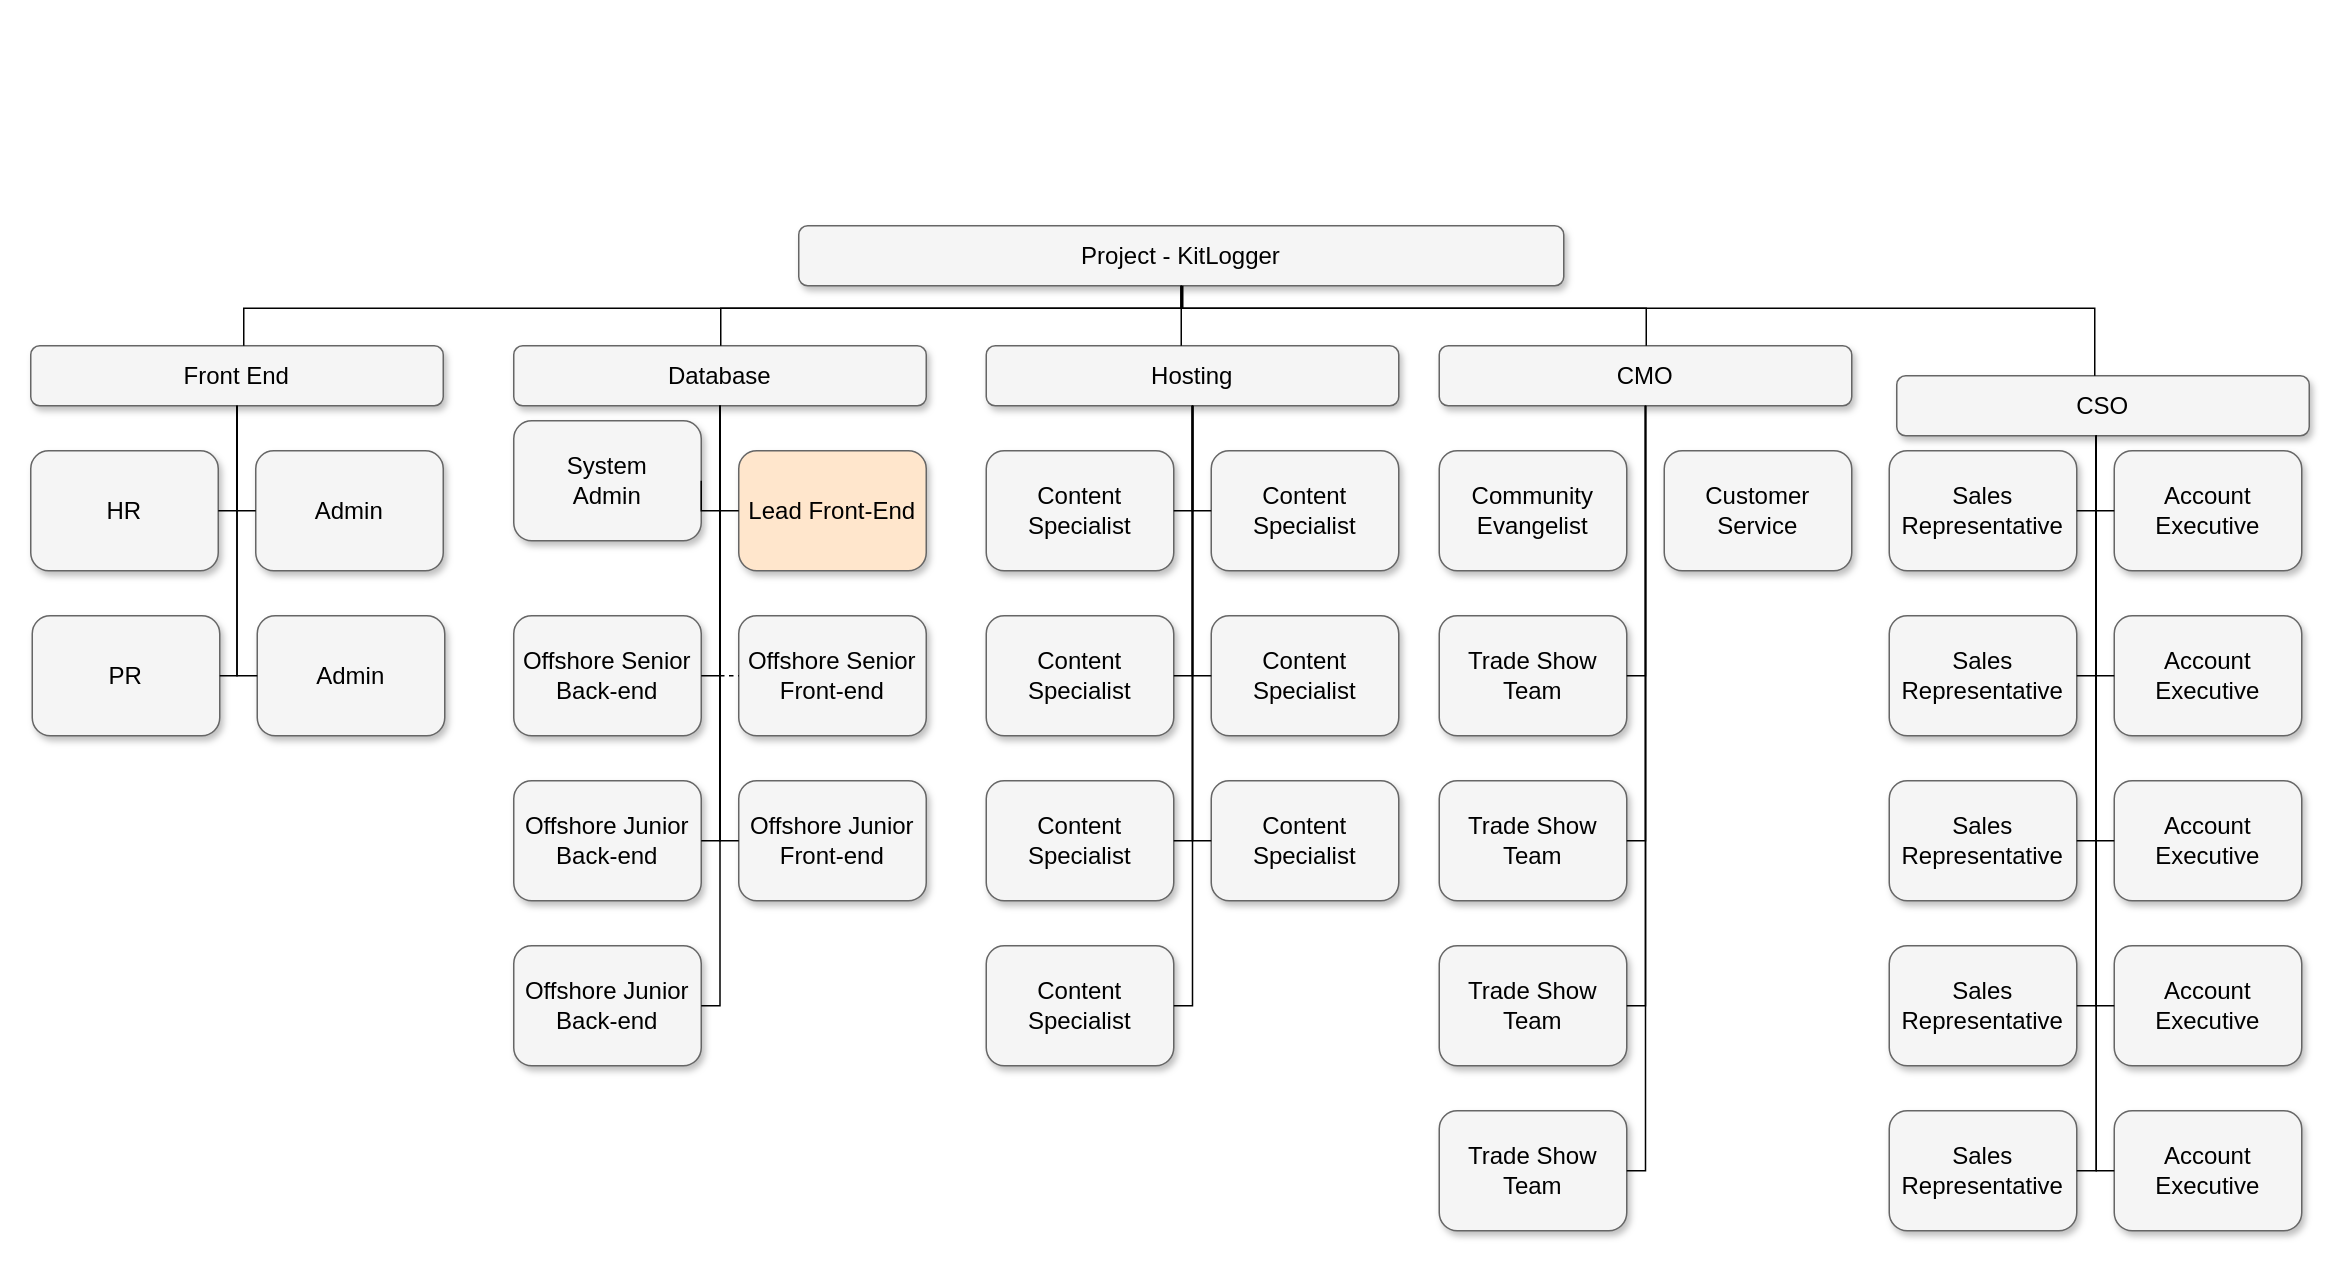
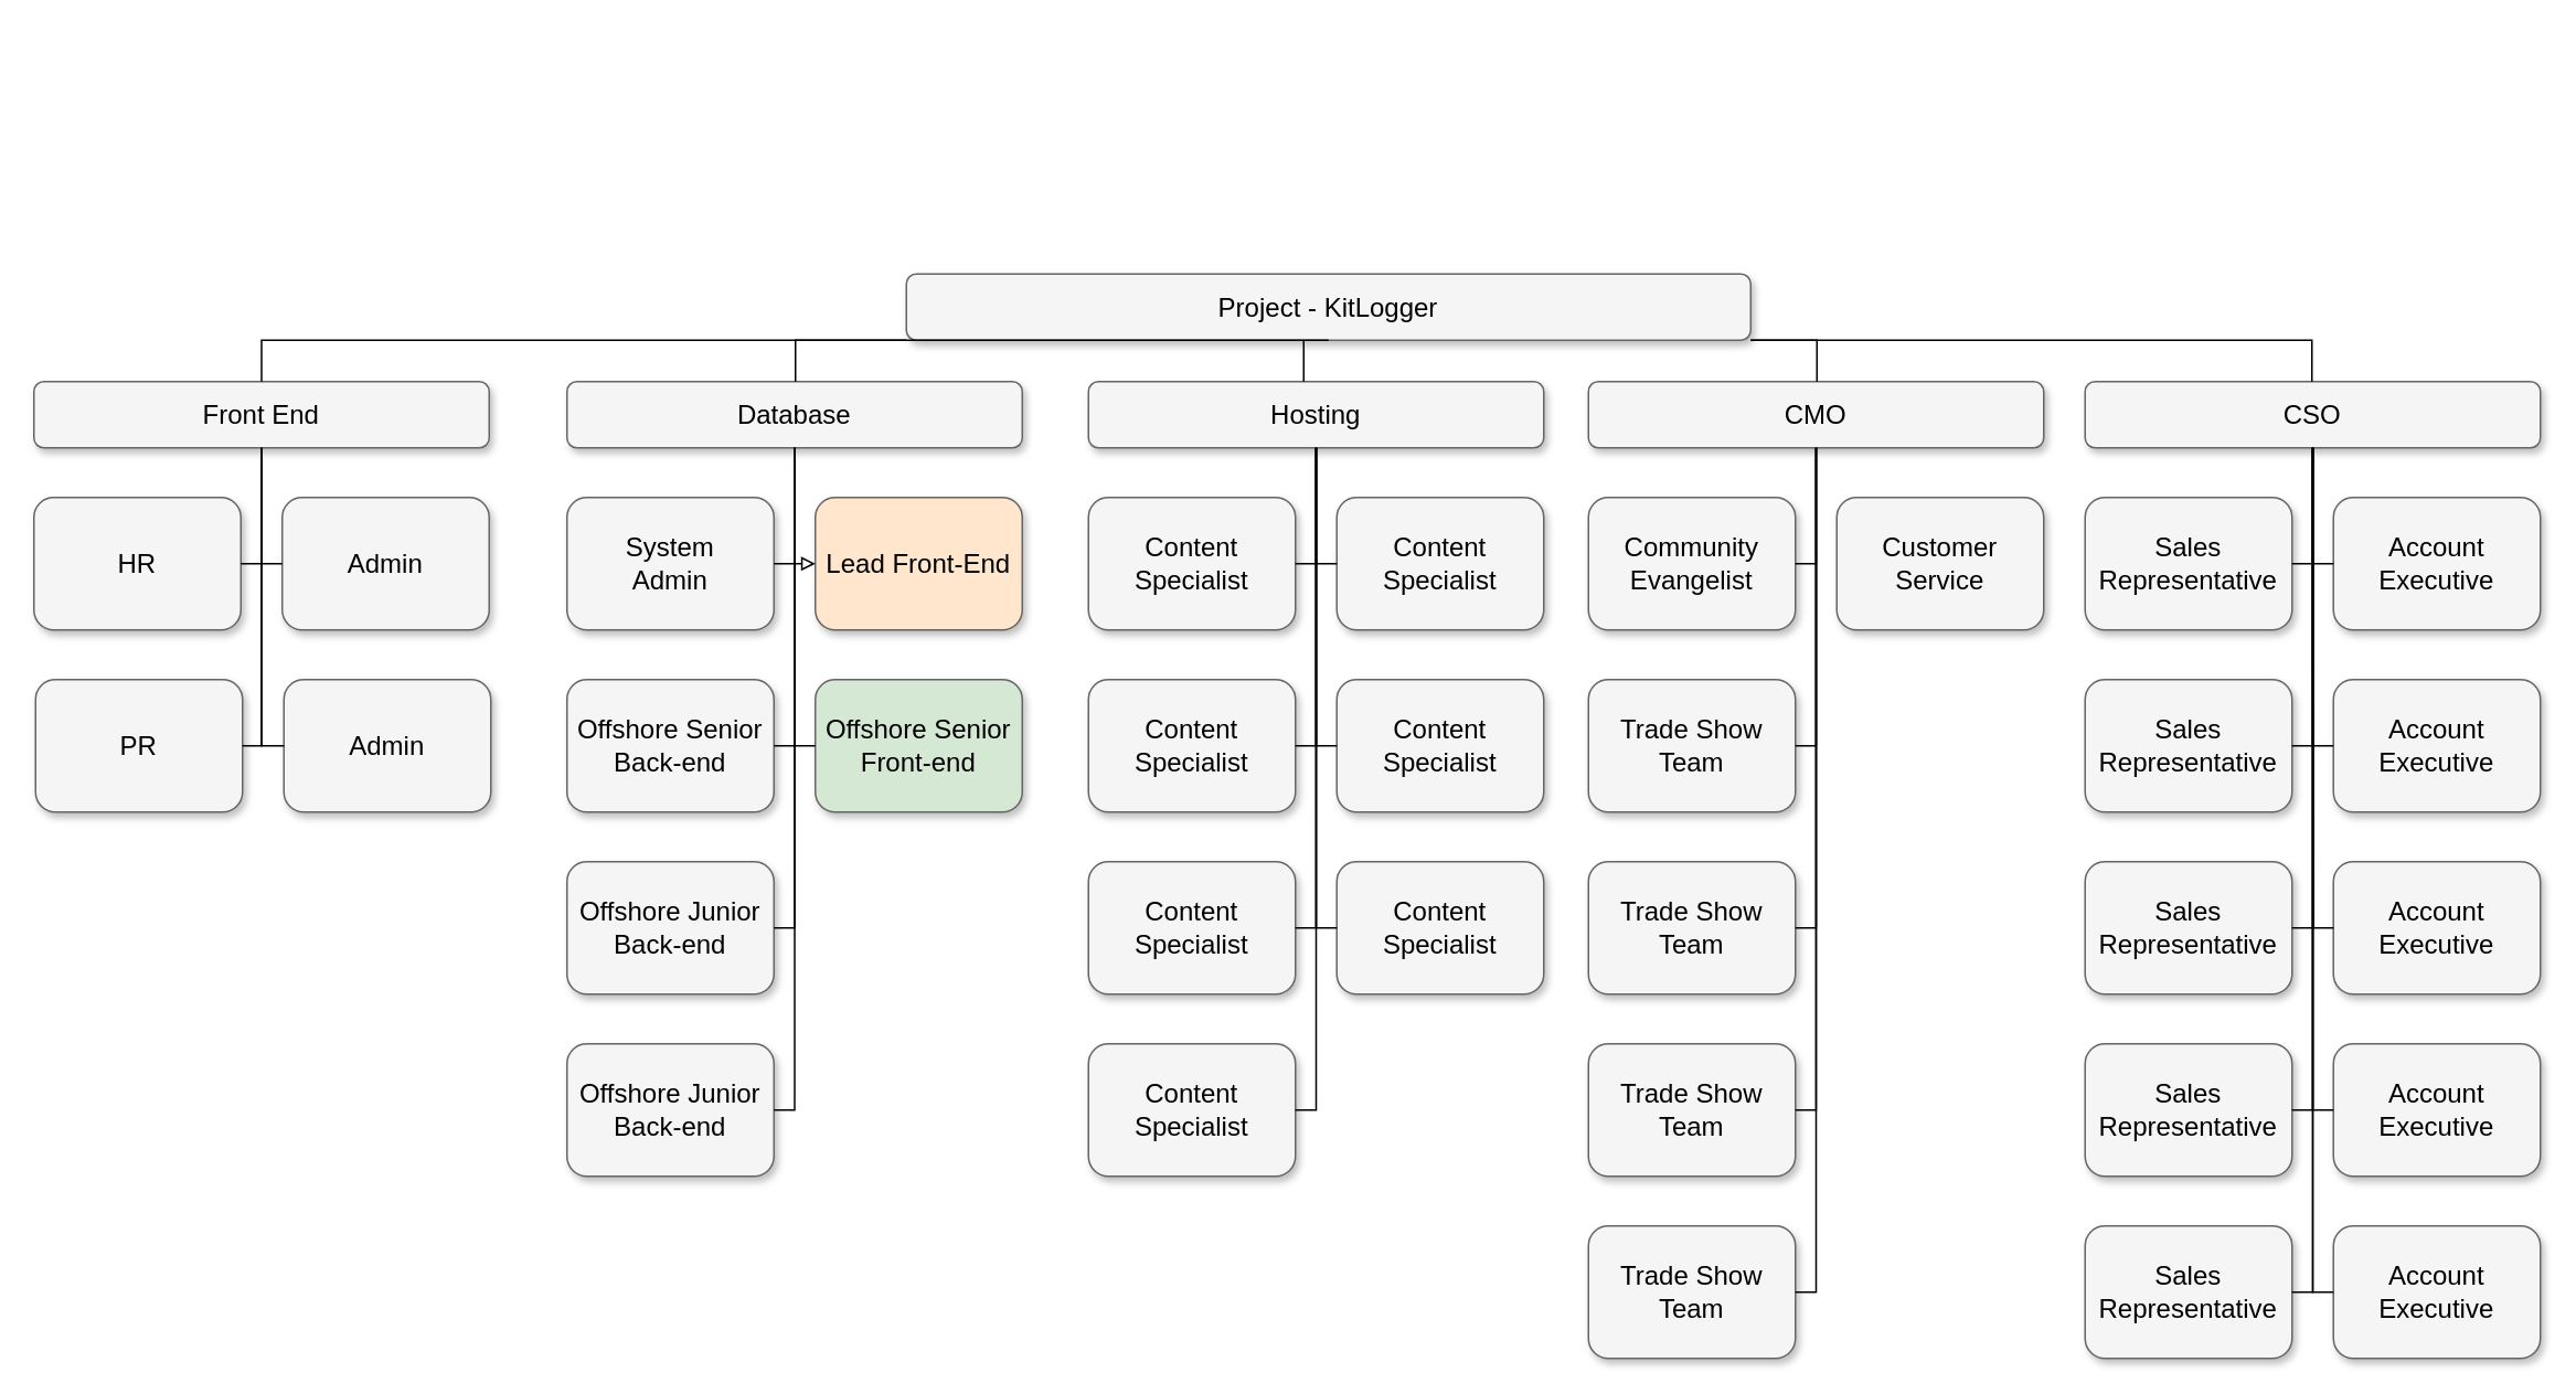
- <mxCell id="2" value="Project - KitLogger" style="whiteSpace=wrap;html=1;rounded=1;shadow=1;strokeWidth=1;fontSize=16;align=center;fillColor=#f5f5f5;strokeColor=#666666;" parent="1" vertex="1"><mxGeometry x="532" y="150" width="510" height="40" as="geometry" /></mxCell>
+ <mxCell id="2" value="Project - KitLogger" style="whiteSpace=wrap;html=1;rounded=1;shadow=1;strokeWidth=1;fontSize=16;align=center;fillColor=#f5f5f5;strokeColor=#666666;" parent="1" vertex="1"><mxGeometry x="547" y="165" width="510" height="40" as="geometry" /></mxCell>
- <mxCell id="7" value="CSO" style="whiteSpace=wrap;html=1;rounded=1;shadow=1;strokeWidth=1;fontSize=16;align=center;fillColor=#f5f5f5;strokeColor=#666666;" parent="1" vertex="1"><mxGeometry x="1264" y="250" width="275" height="40" as="geometry" /></mxCell>
+ <mxCell id="7" value="CSO" style="whiteSpace=wrap;html=1;rounded=1;shadow=1;strokeWidth=1;fontSize=16;align=center;fillColor=#f5f5f5;strokeColor=#666666;" parent="1" vertex="1"><mxGeometry x="1259" y="230" width="275" height="40" as="geometry" /></mxCell>
- <mxCell id="8" value="System&lt;div&gt;Admin&lt;/div&gt;" style="whiteSpace=wrap;html=1;rounded=1;shadow=1;strokeWidth=1;fontSize=16;align=center;fillColor=#f5f5f5;strokeColor=#666666;" parent="1" vertex="1"><mxGeometry x="342" y="280" width="125" height="80" as="geometry" /></mxCell>
+ <mxCell id="8" value="System&lt;div&gt;Admin&lt;/div&gt;" style="whiteSpace=wrap;html=1;rounded=1;shadow=1;strokeWidth=1;fontSize=16;align=center;fillColor=#f5f5f5;strokeColor=#666666;" parent="1" vertex="1"><mxGeometry x="342" y="300" width="125" height="80" as="geometry" /></mxCell>
- <mxCell id="53" style="edgeStyle=orthogonalEdgeStyle;html=1;startSize=6;endFill=0;endSize=6;strokeWidth=1;fontSize=16;rounded=0;entryX=0;entryY=0.5;endArrow=none;" parent="1" source="3" target="9" edge="1"><mxGeometry relative="1" as="geometry"><Array as="points"><mxPoint x="480" y="340" /></Array></mxGeometry></mxCell>
+ <mxCell id="53" style="edgeStyle=orthogonalEdgeStyle;html=1;startSize=6;endFill=0;endSize=6;strokeWidth=1;fontSize=16;rounded=0;entryX=0;entryY=0.5;endArrow=block;" parent="1" source="3" target="9" edge="1"><mxGeometry relative="1" as="geometry"><Array as="points"><mxPoint x="480" y="340" /></Array></mxGeometry></mxCell>
+ <mxCell id="67" style="edgeStyle=orthogonalEdgeStyle;html=1;startSize=6;endFill=0;endSize=6;strokeWidth=1;fontSize=16;rounded=0;endArrow=none;entryX=1;entryY=0.5;" parent="1" source="6" target="14" edge="1"><mxGeometry relative="1" as="geometry"><Array as="points"><mxPoint x="1097" y="340" /></Array></mxGeometry></mxCell>
- <mxCell id="54" style="edgeStyle=orthogonalEdgeStyle;html=1;startSize=6;endFill=0;endSize=6;strokeWidth=1;fontSize=16;rounded=0;entryX=0;entryY=0.5;endArrow=none;dashed=1;" parent="1" source="3" target="19" edge="1"><mxGeometry relative="1" as="geometry"><Array as="points"><mxPoint x="480" y="450" /></Array></mxGeometry></mxCell>
+ <mxCell id="54" style="edgeStyle=orthogonalEdgeStyle;html=1;startSize=6;endFill=0;endSize=6;strokeWidth=1;fontSize=16;rounded=0;entryX=0;entryY=0.5;endArrow=none;" parent="1" source="3" target="19" edge="1"><mxGeometry relative="1" as="geometry"><Array as="points"><mxPoint x="480" y="450" /></Array></mxGeometry></mxCell>
- <mxCell id="19" value="Offshore Senior Front-end" style="whiteSpace=wrap;html=1;rounded=1;shadow=1;strokeWidth=1;fontSize=16;align=center;fillColor=#f5f5f5;strokeColor=#666666;" parent="1" vertex="1"><mxGeometry x="492" y="410" width="125" height="80" as="geometry" /></mxCell>
+ <mxCell id="19" value="Offshore Senior Front-end" style="whiteSpace=wrap;html=1;rounded=1;shadow=1;strokeWidth=1;fontSize=16;align=center;fillColor=#d5e8d4;strokeColor=#666666;" parent="1" vertex="1"><mxGeometry x="492" y="410" width="125" height="80" as="geometry" /></mxCell>
- <mxCell id="55" style="edgeStyle=orthogonalEdgeStyle;html=1;startSize=6;endFill=0;endSize=6;strokeWidth=1;fontSize=16;rounded=0;entryX=0;entryY=0.5;endArrow=none;" parent="1" source="3" target="41" edge="1"><mxGeometry relative="1" as="geometry"><Array as="points"><mxPoint x="480" y="560" /></Array></mxGeometry></mxCell>
- <mxCell id="41" value="Offshore Junior Front-end" style="whiteSpace=wrap;html=1;rounded=1;shadow=1;strokeWidth=1;fontSize=16;align=center;fillColor=#f5f5f5;strokeColor=#666666;" parent="1" vertex="1"><mxGeometry x="492" y="520" width="125" height="80" as="geometry" /></mxCell>
